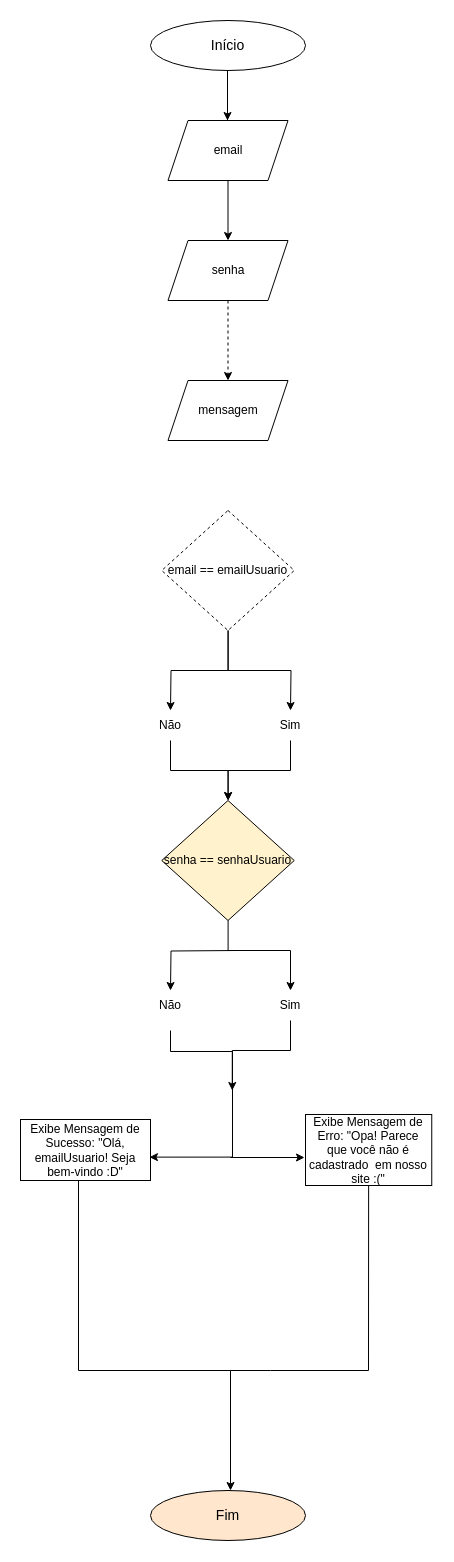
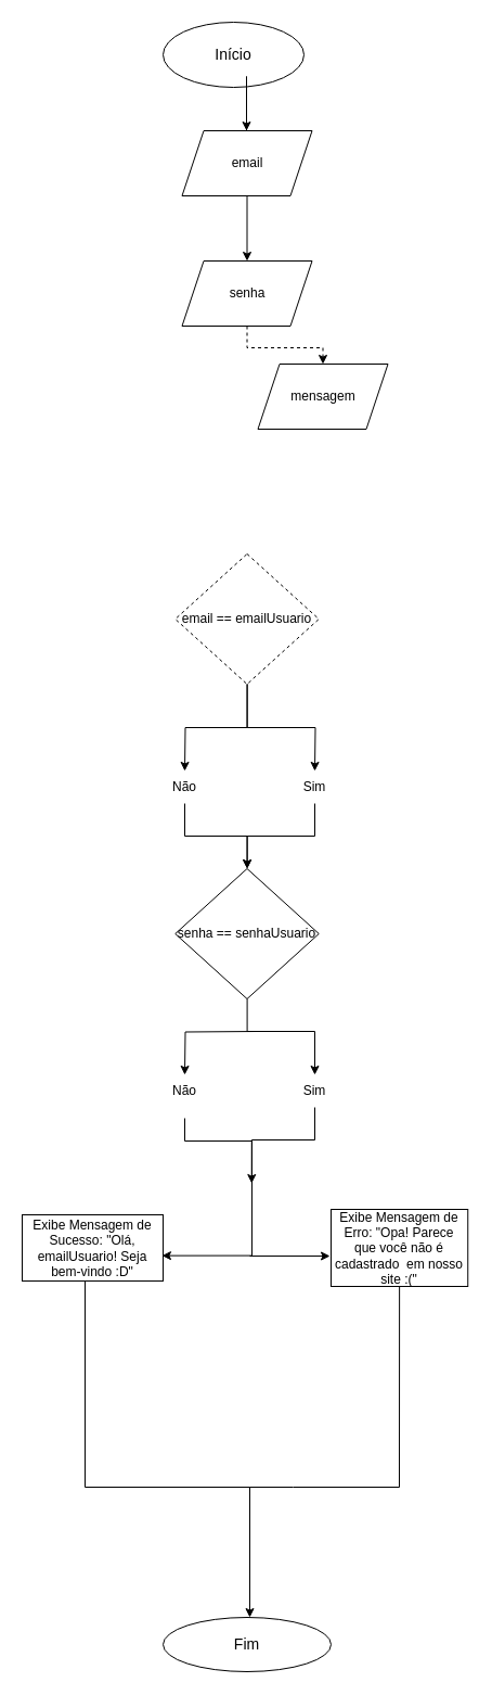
- <mxCell id="2" value="&lt;font style=&quot;font-size: 14px;&quot;&gt;Início&lt;/font&gt;" style="ellipse;whiteSpace=wrap;html=1;" vertex="1" parent="1"><mxGeometry x="150" y="20" width="155" height="50" as="geometry" /></mxCell>
+ <mxCell id="2" value="&lt;font style=&quot;font-size: 14px;&quot;&gt;Início&lt;/font&gt;" style="ellipse;whiteSpace=wrap;html=1;" vertex="1" parent="1"><mxGeometry x="150" y="20" width="130" height="60" as="geometry" /></mxCell>
- <mxCell id="8" value="mensagem" style="shape=parallelogram;perimeter=parallelogramPerimeter;whiteSpace=wrap;html=1;fixedSize=1;" vertex="1" parent="1"><mxGeometry x="167.5" y="380" width="120" height="60" as="geometry" /></mxCell>
+ <mxCell id="8" value="mensagem" style="shape=parallelogram;perimeter=parallelogramPerimeter;whiteSpace=wrap;html=1;fixedSize=1;" vertex="1" parent="1"><mxGeometry x="237.5" y="335" width="120" height="60" as="geometry" /></mxCell>
- <mxCell id="17" value="senha == senhaUsuario" style="rhombus;whiteSpace=wrap;html=1;fillColor=#fff2cc;" vertex="1" parent="1"><mxGeometry x="161.25" y="800" width="132.5" height="120" as="geometry" /></mxCell>
+ <mxCell id="17" value="senha == senhaUsuario" style="rhombus;whiteSpace=wrap;html=1;" vertex="1" parent="1"><mxGeometry x="161.25" y="800" width="132.5" height="120" as="geometry" /></mxCell>
- <mxCell id="29" value="&lt;font style=&quot;font-size: 14px;&quot;&gt;Fim&lt;/font&gt;" style="ellipse;whiteSpace=wrap;html=1;fillColor=#ffe6cc;" vertex="1" parent="1"><mxGeometry x="150" y="1490" width="155" height="50" as="geometry" /></mxCell>
+ <mxCell id="29" value="&lt;font style=&quot;font-size: 14px;&quot;&gt;Fim&lt;/font&gt;" style="ellipse;whiteSpace=wrap;html=1;" vertex="1" parent="1"><mxGeometry x="150" y="1490" width="155" height="50" as="geometry" /></mxCell>
